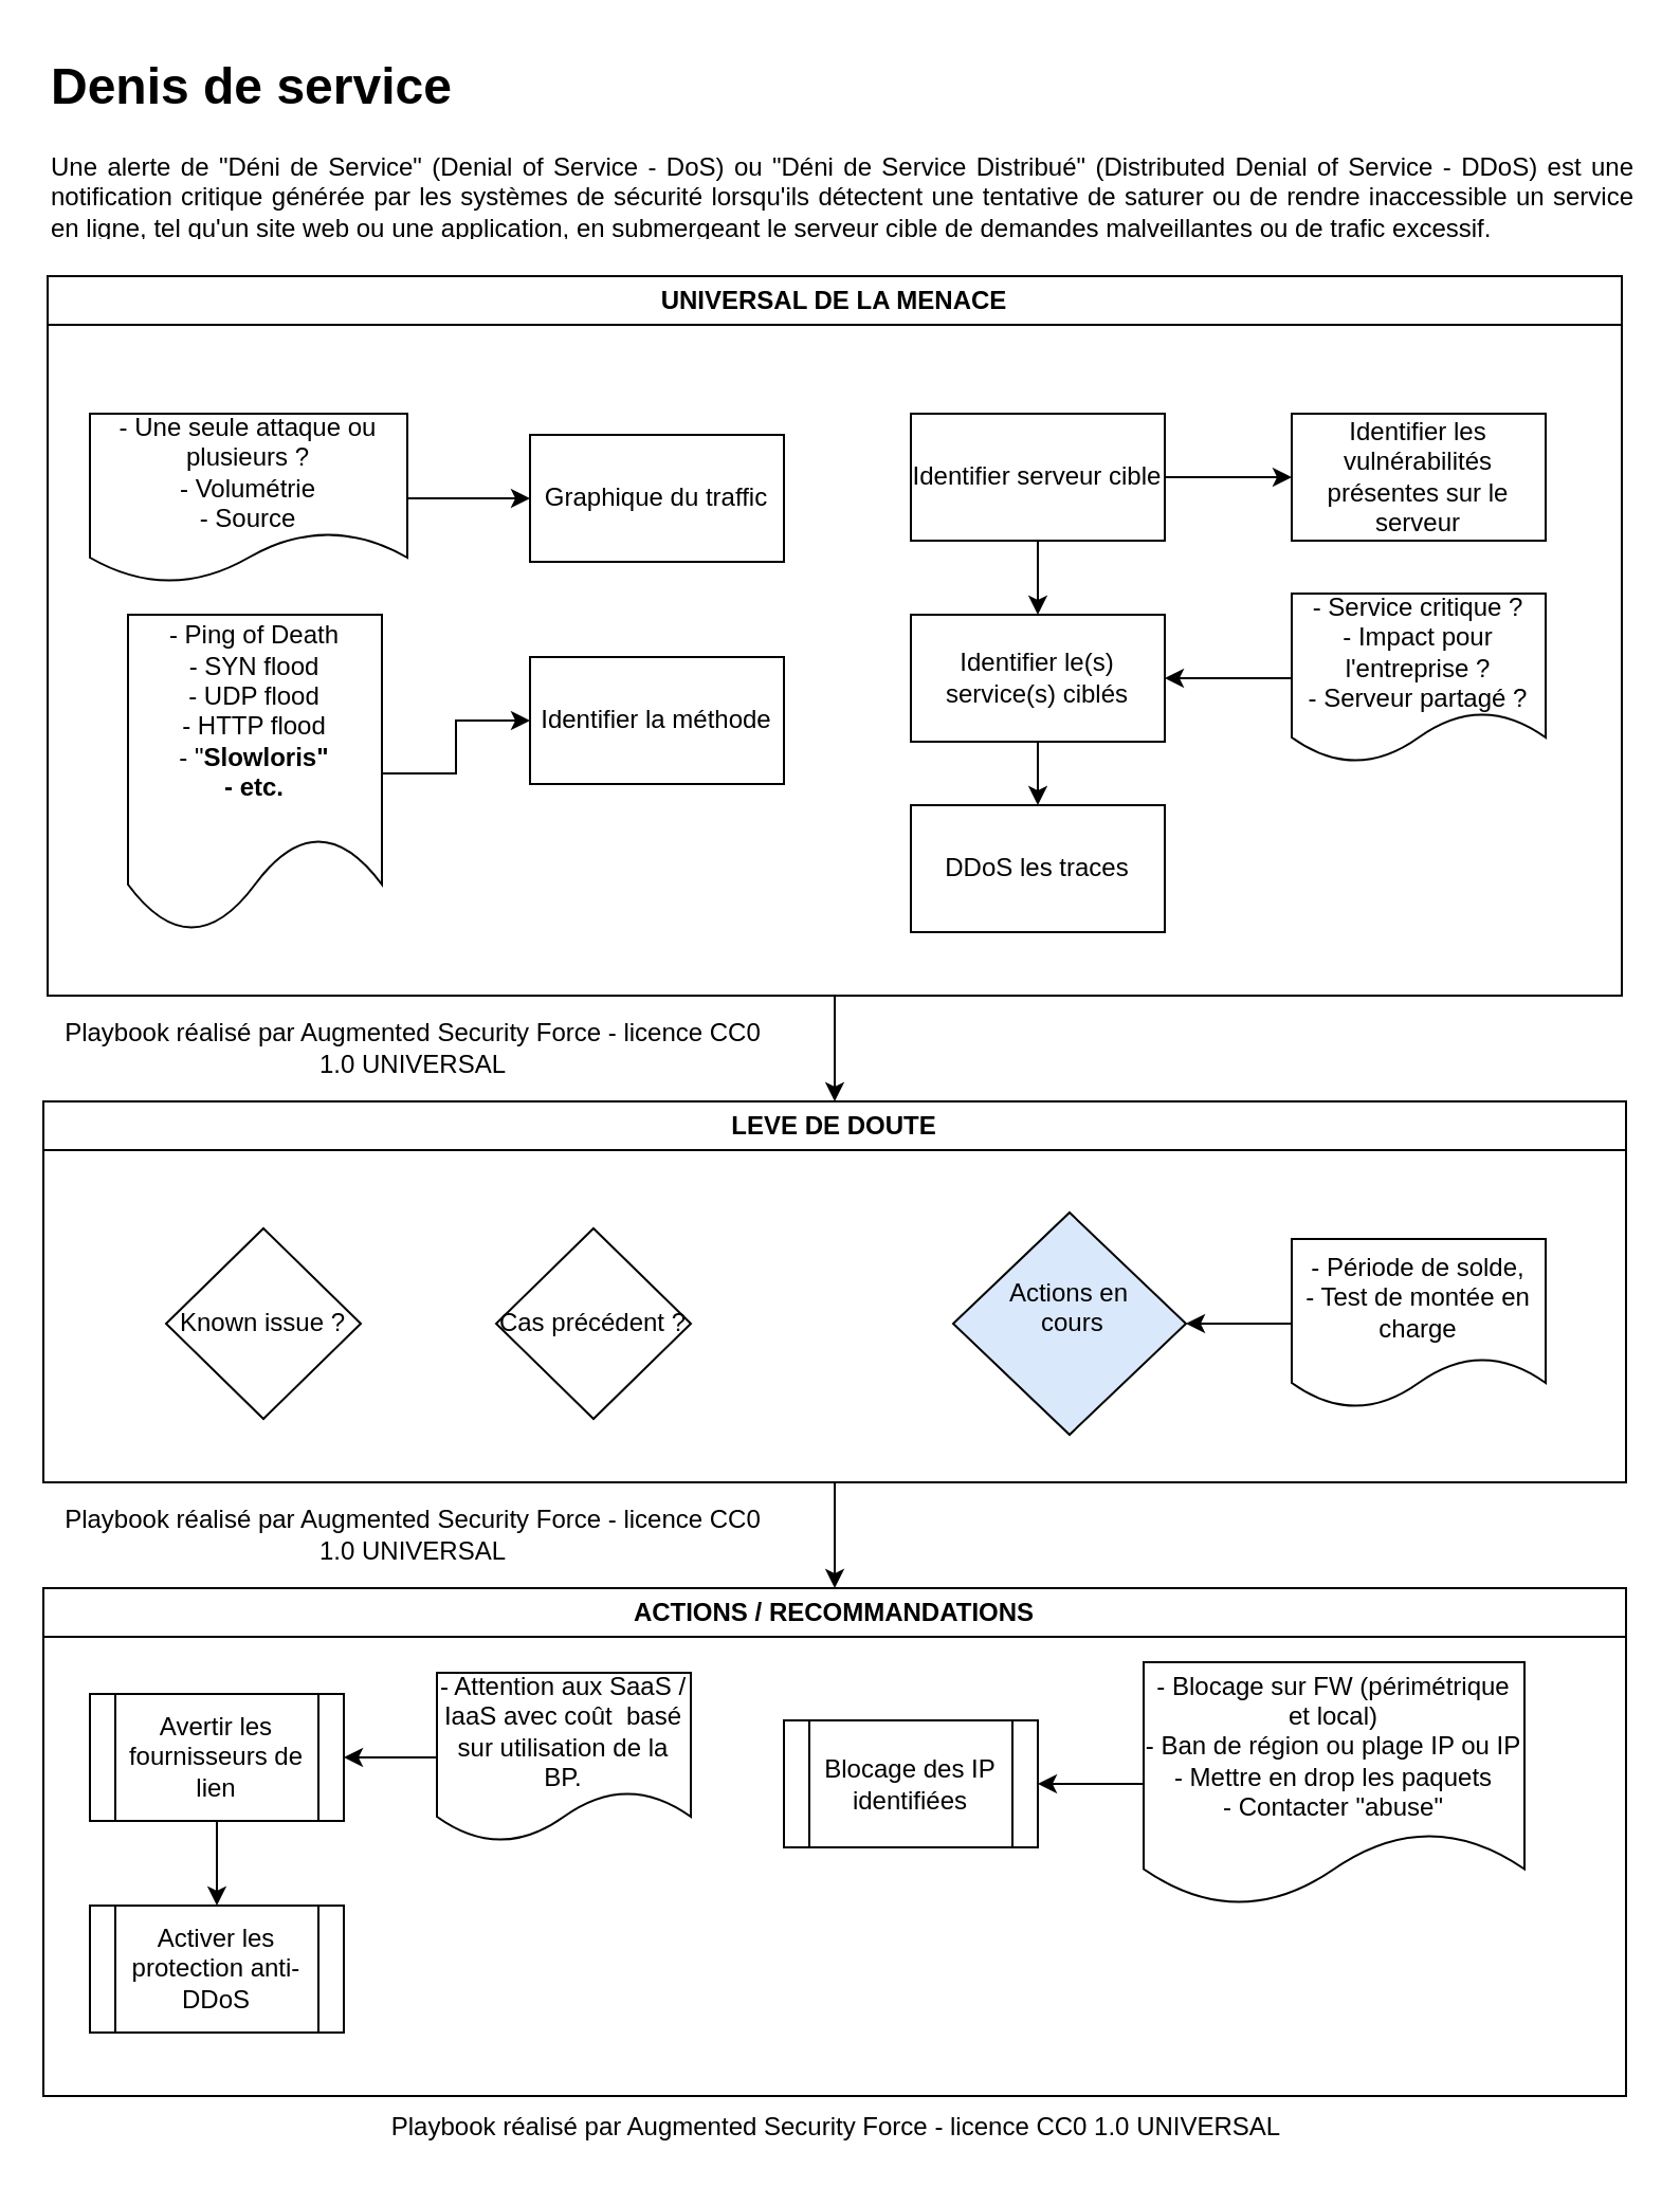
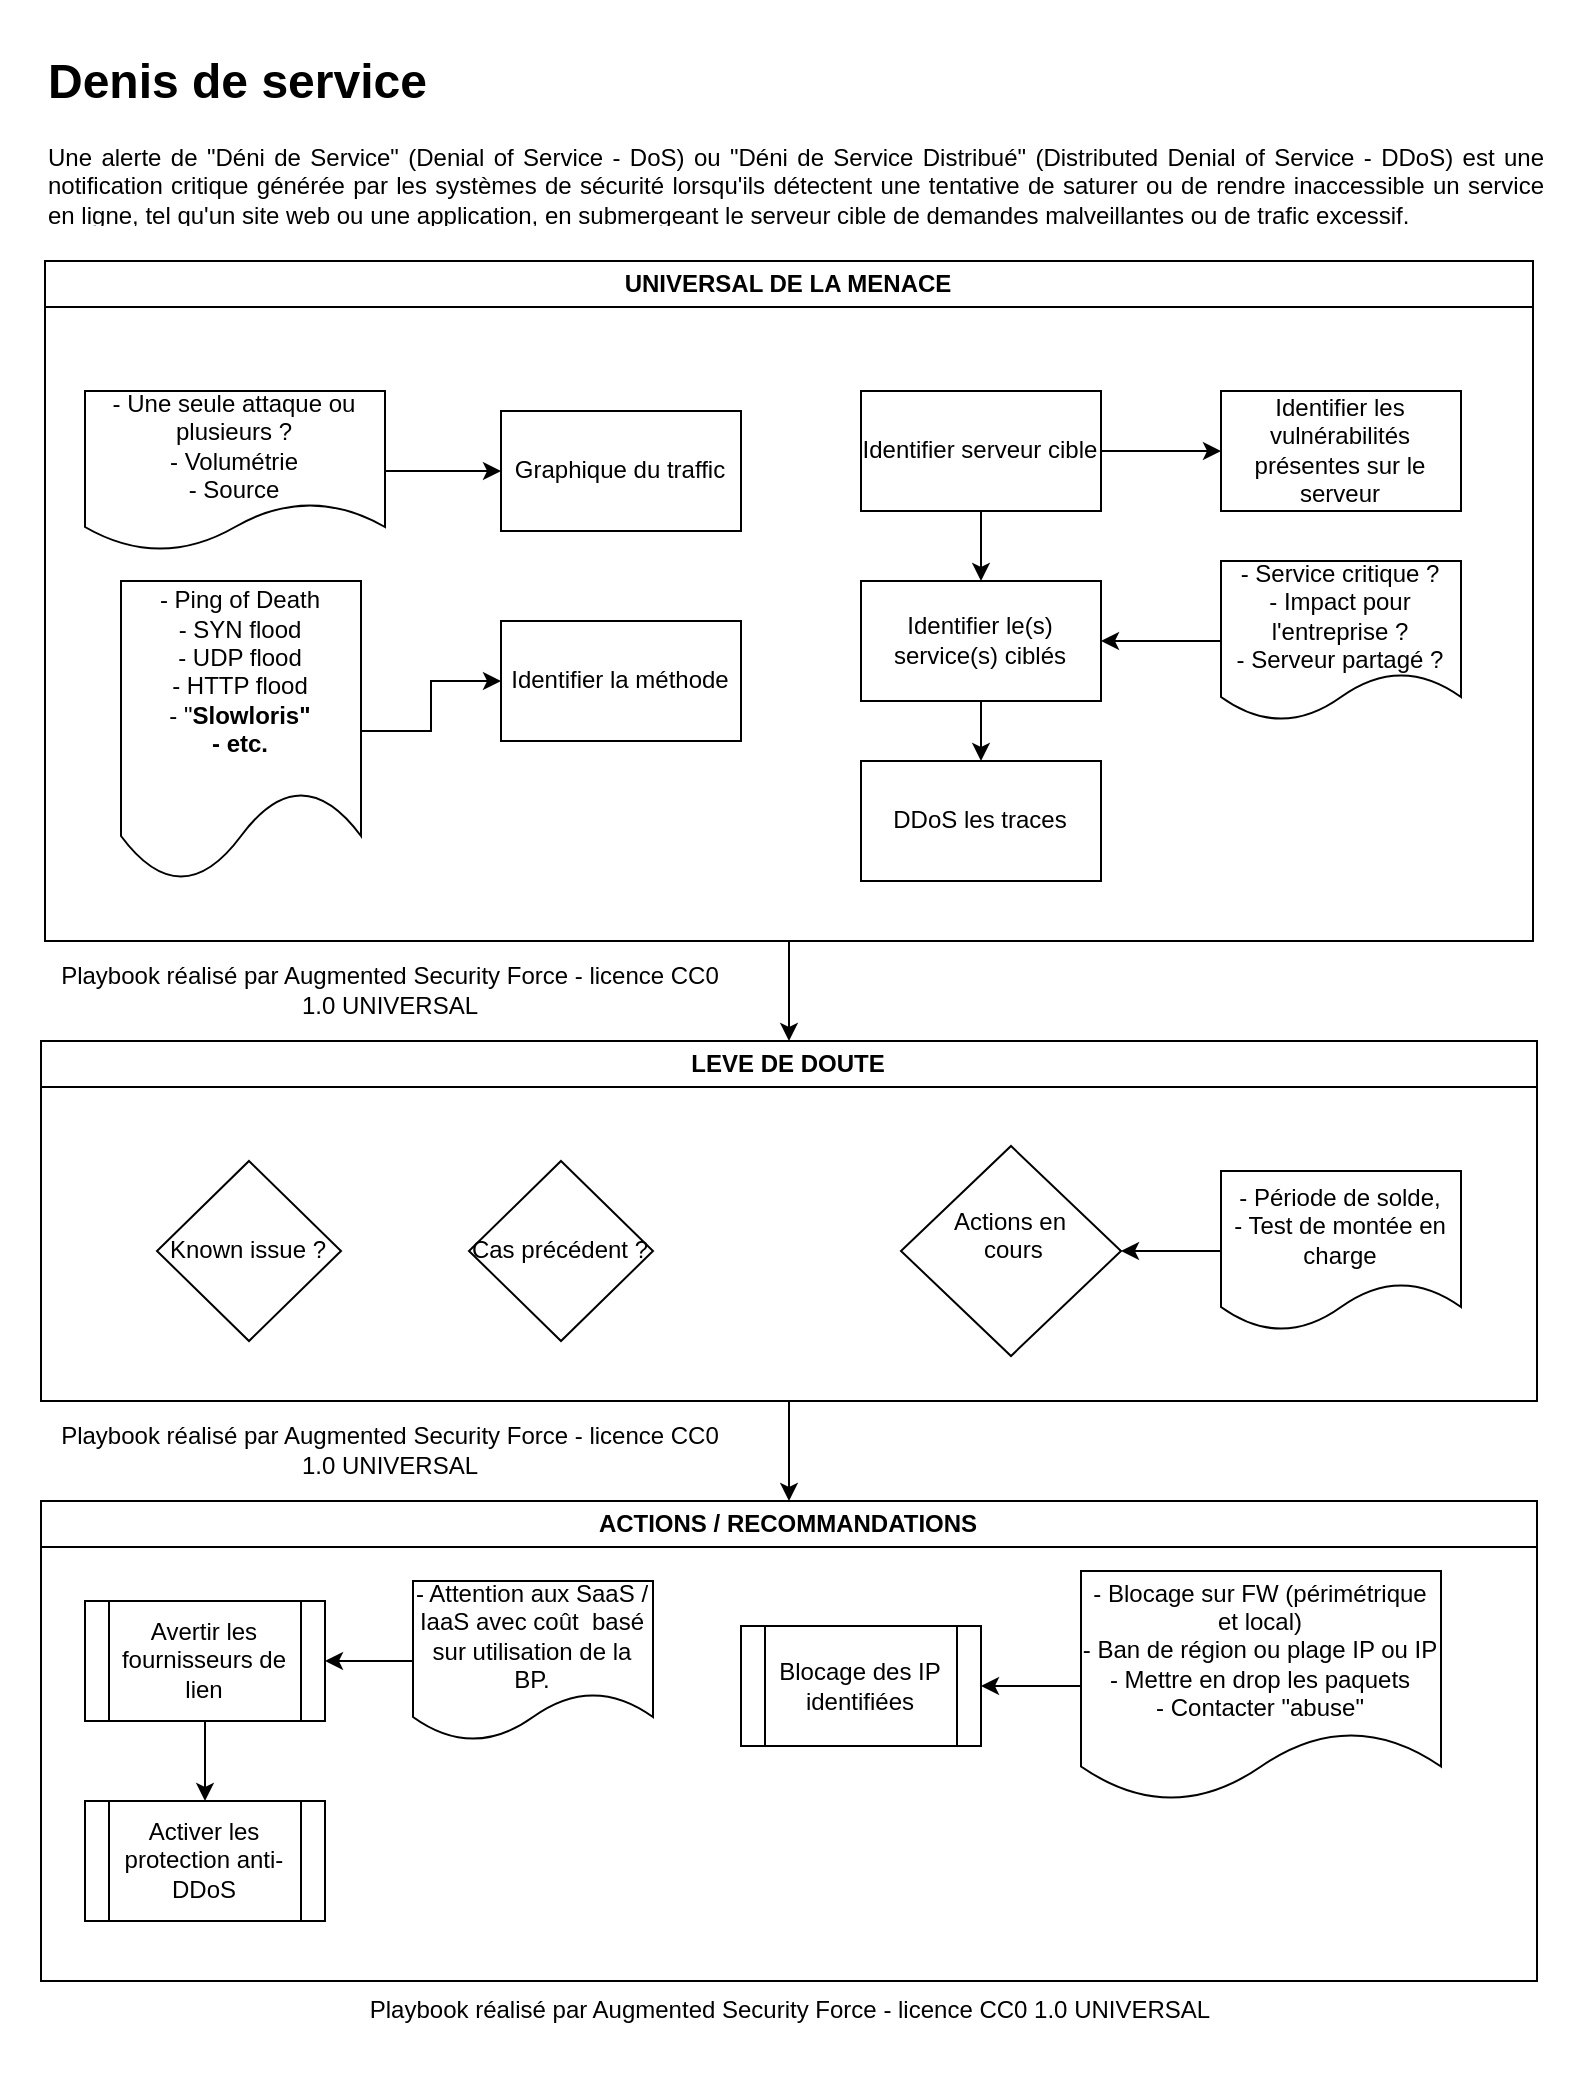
- <mxCell id="23" value="Actions en&lt;br&gt;&amp;nbsp;cours&lt;div&gt;&lt;br/&gt;&lt;/div&gt;" style="rhombus;whiteSpace=wrap;html=1;fillColor=#dae8fc;" vertex="1" parent="20"><mxGeometry x="430" y="52.5" width="110" height="105" as="geometry" /></mxCell>
+ <mxCell id="23" value="Actions en&lt;br&gt;&amp;nbsp;cours&lt;div&gt;&lt;br/&gt;&lt;/div&gt;" style="rhombus;whiteSpace=wrap;html=1;" vertex="1" parent="20"><mxGeometry x="430" y="52.5" width="110" height="105" as="geometry" /></mxCell>
